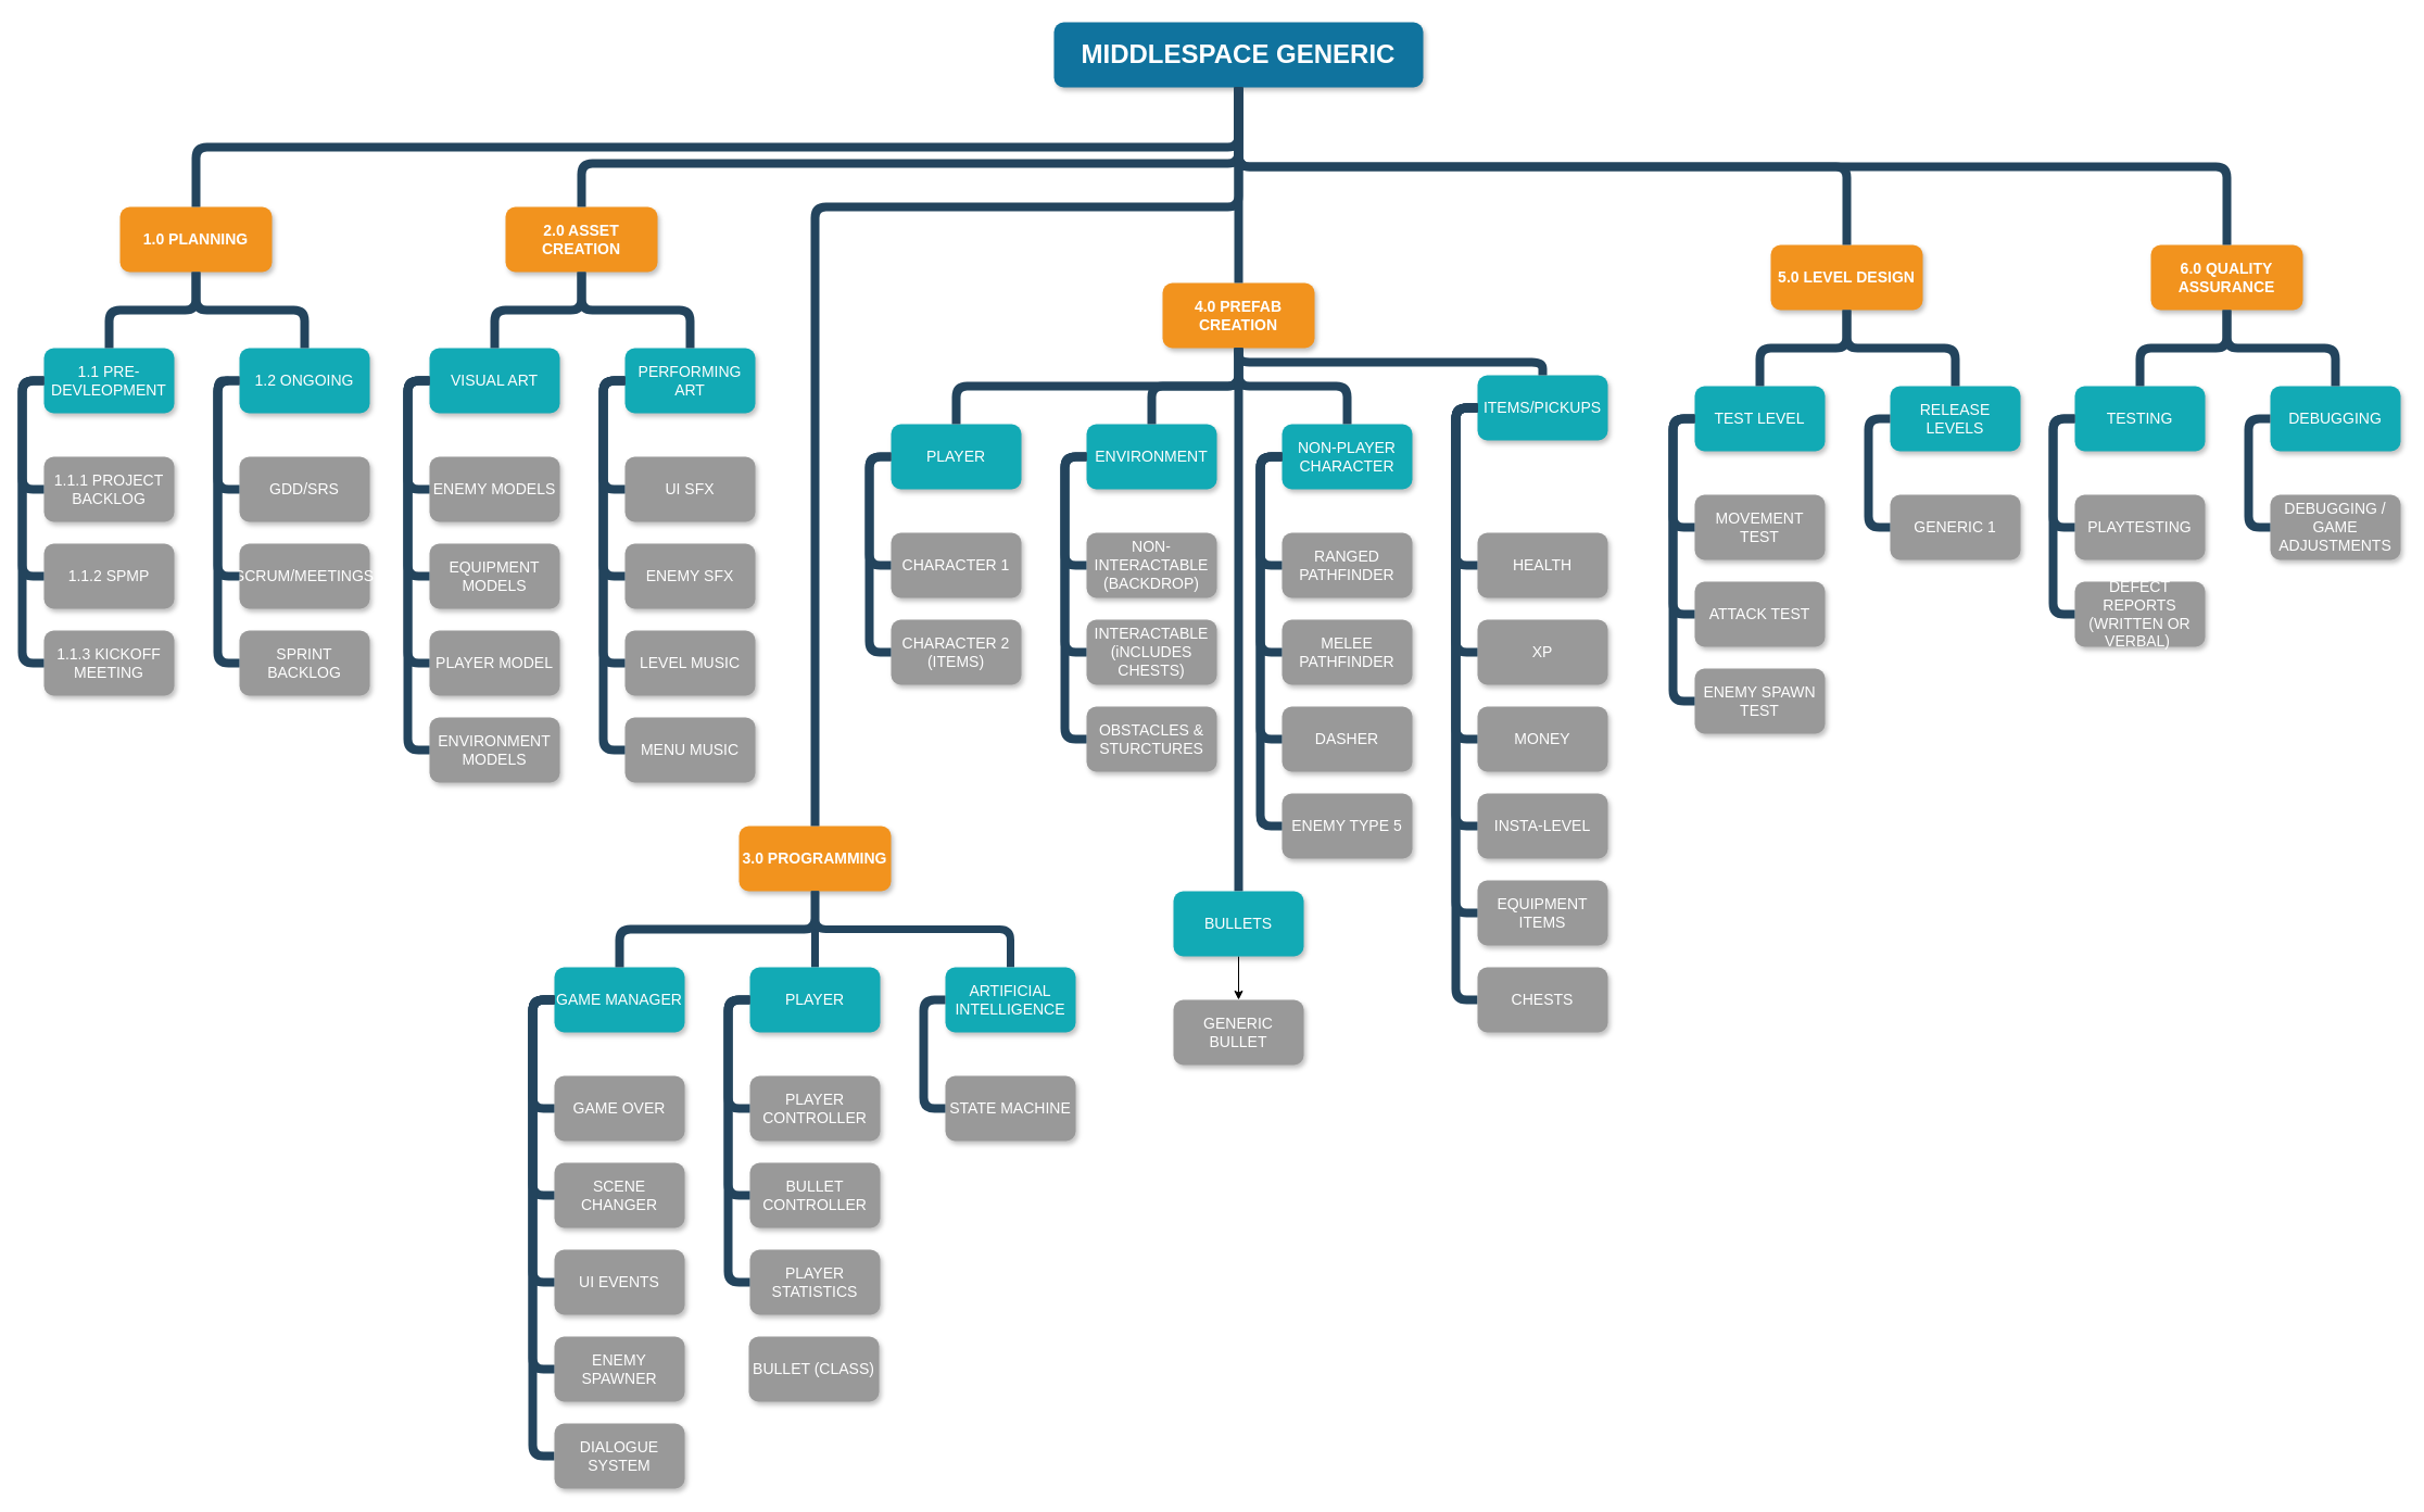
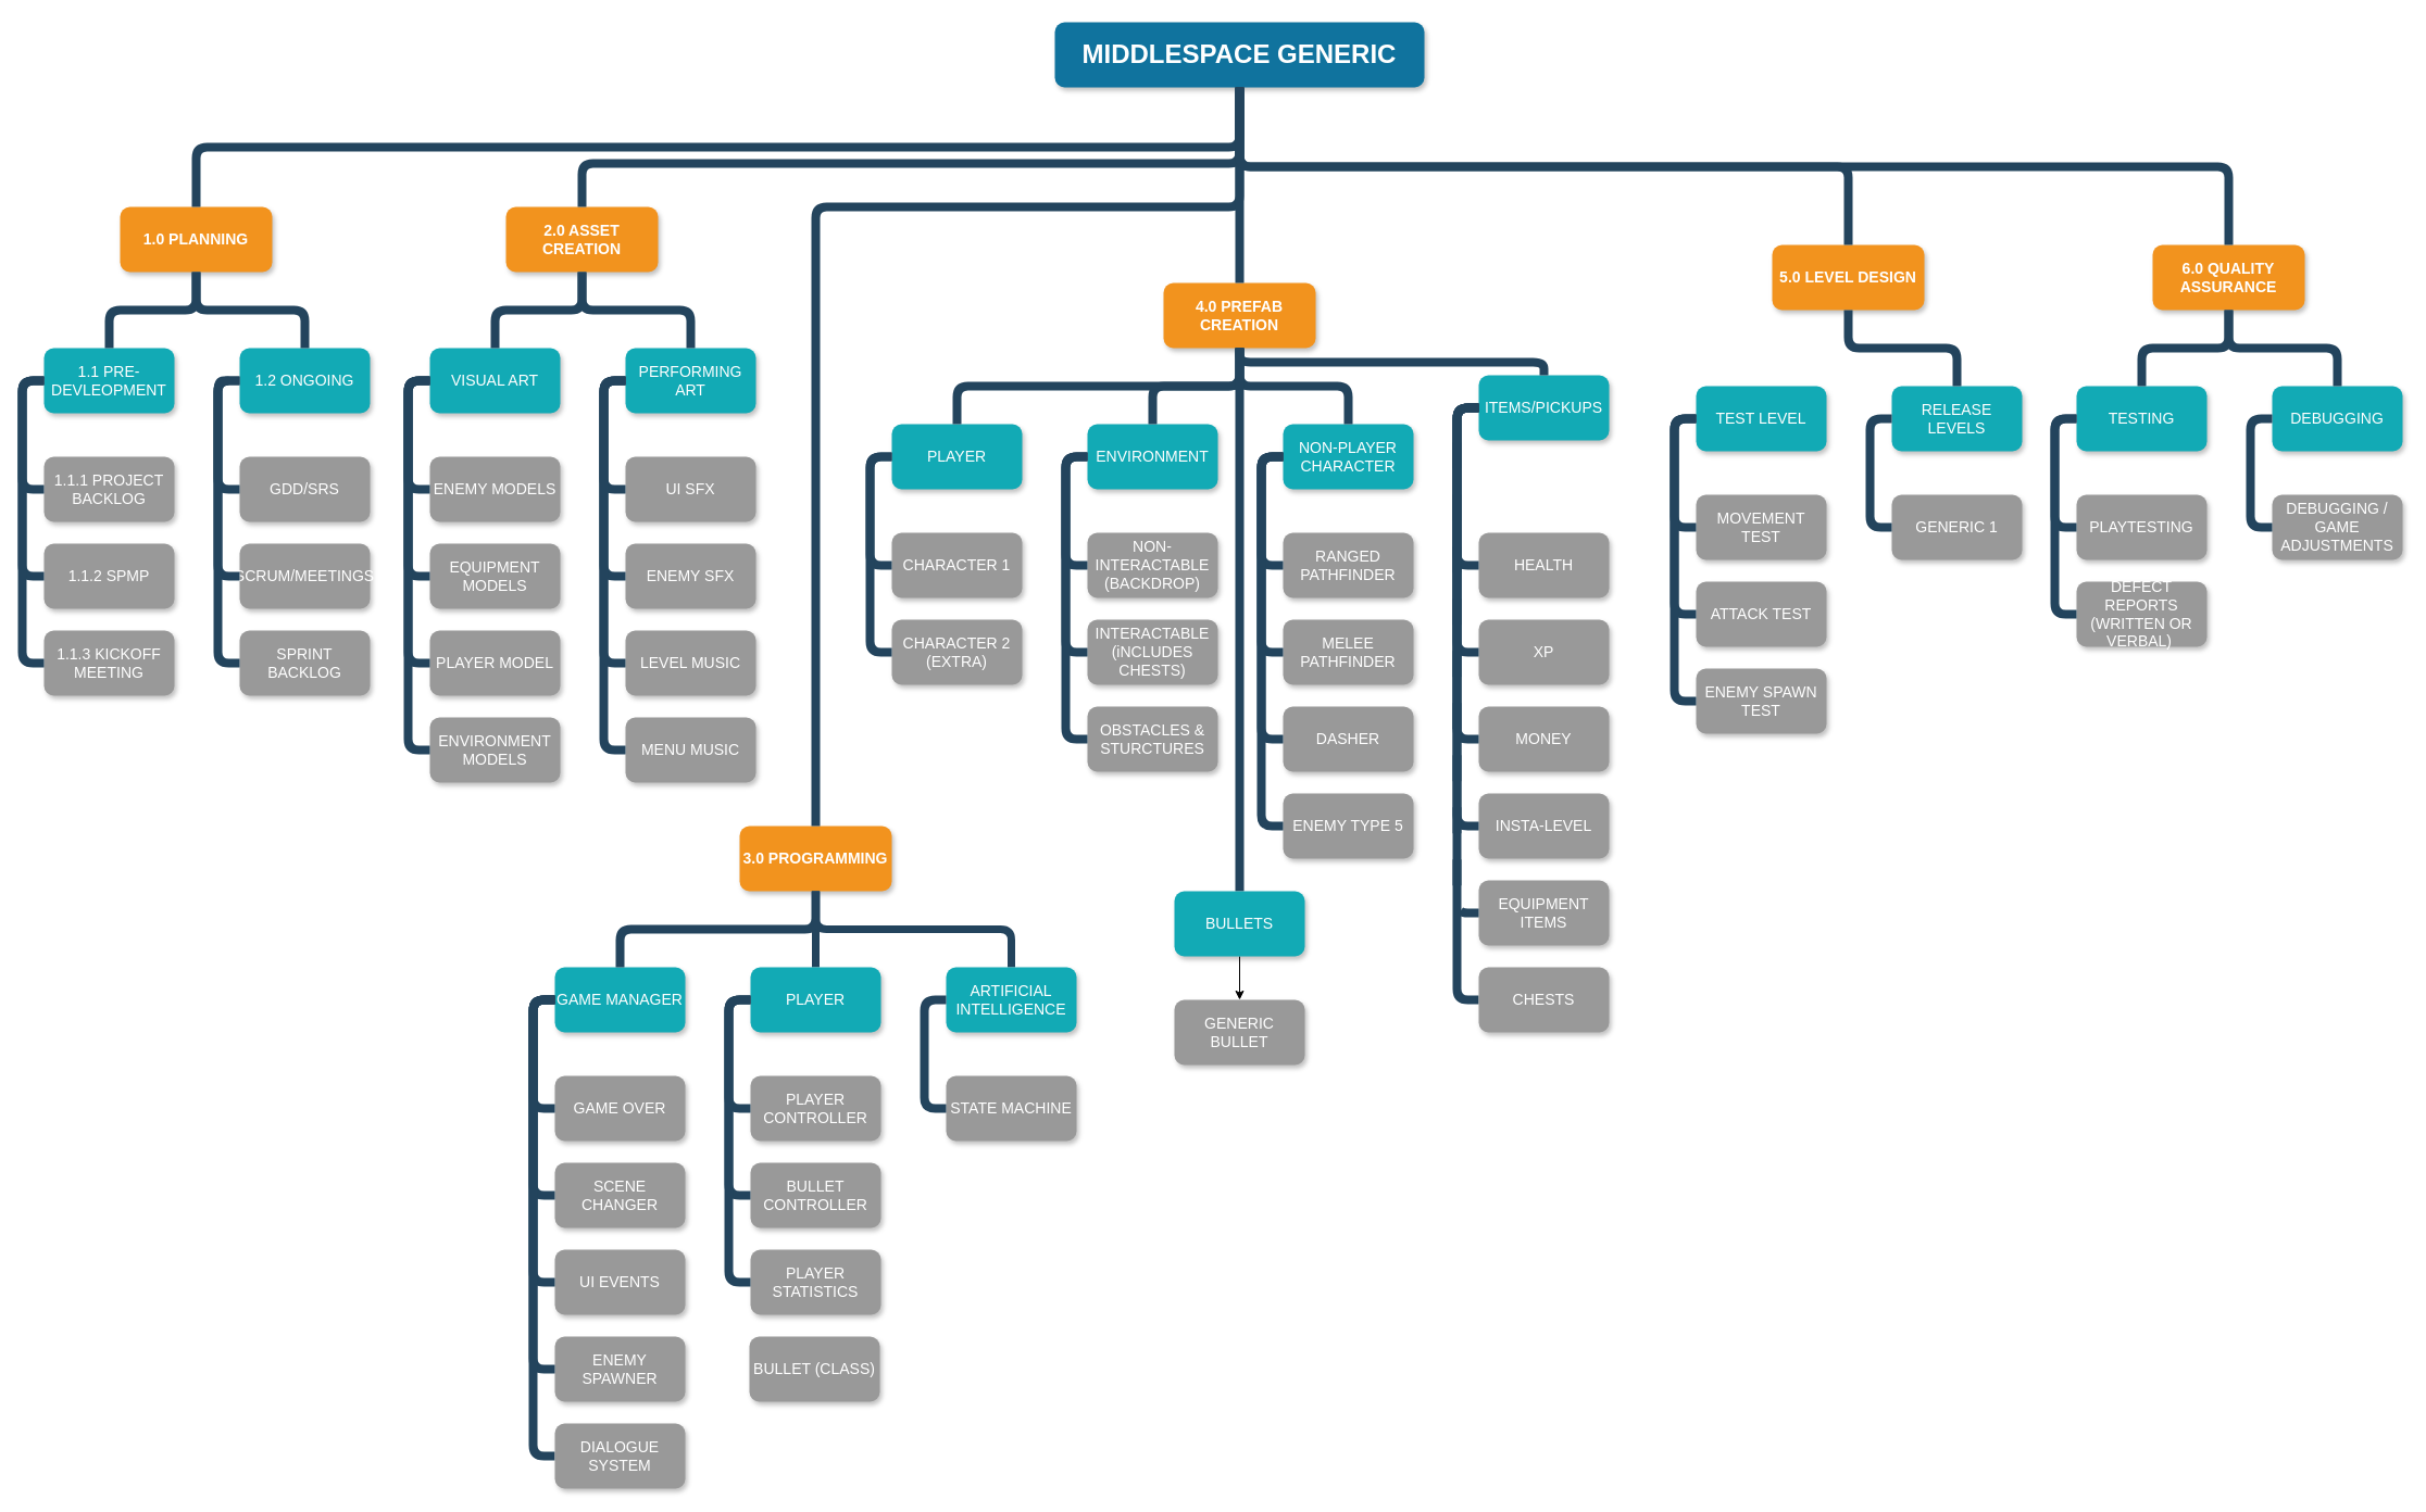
- <mxCell id="106" value="" style="edgeStyle=elbowEdgeStyle;elbow=vertical;rounded=1;fontColor=#ffffff;endArrow=none;endFill=0;strokeWidth=8;strokeColor=#23445D;html=1;fontSize=14;" parent="1" source="8" target="76" edge="1"><mxGeometry width="100" height="100" relative="1" as="geometry"><mxPoint x="1590" y="345" as="sourcePoint" /><mxPoint x="1690" y="245" as="targetPoint" /></mxGeometry></mxCell>
- <mxCell id="52" value="CHARACTER 2 (ITEMS)" style="whiteSpace=wrap;rounded=1;fillColor=#999999;strokeColor=none;shadow=1;fontColor=#ffffff;fontStyle=0;html=1;fontSize=14;" parent="1" vertex="1"><mxGeometry x="820" y="570" width="120" height="60" as="geometry" /></mxCell>
+ <mxCell id="52" value="CHARACTER 2 (EXTRA)" style="whiteSpace=wrap;rounded=1;fillColor=#999999;strokeColor=none;shadow=1;fontColor=#ffffff;fontStyle=0;html=1;fontSize=14;" parent="1" vertex="1"><mxGeometry x="820" y="570" width="120" height="60" as="geometry" /></mxCell>
- <mxCell id="87" value="" style="edgeStyle=elbowEdgeStyle;elbow=horizontal;rounded=1;fontColor=#ffffff;endArrow=none;endFill=0;strokeWidth=8;strokeColor=#23445D;html=1;fontSize=14;" parent="1" source="75" target="81" edge="1"><mxGeometry width="100" height="100" relative="1" as="geometry"><mxPoint x="1350" y="420" as="sourcePoint" /><mxPoint x="1350" y="840" as="targetPoint" /><Array as="points"><mxPoint x="1340" y="640" /></Array></mxGeometry></mxCell>
+ <mxCell id="87" value="" style="edgeStyle=elbowEdgeStyle;elbow=horizontal;rounded=1;fontColor=#ffffff;endArrow=none;endFill=0;strokeWidth=8;strokeColor=#23445D;html=1;fontSize=14;dashed=1;" parent="1" source="75" target="81" edge="1"><mxGeometry width="100" height="100" relative="1" as="geometry"><mxPoint x="1350" y="420" as="sourcePoint" /><mxPoint x="1350" y="840" as="targetPoint" /><Array as="points"><mxPoint x="1340" y="640" /></Array></mxGeometry></mxCell>
